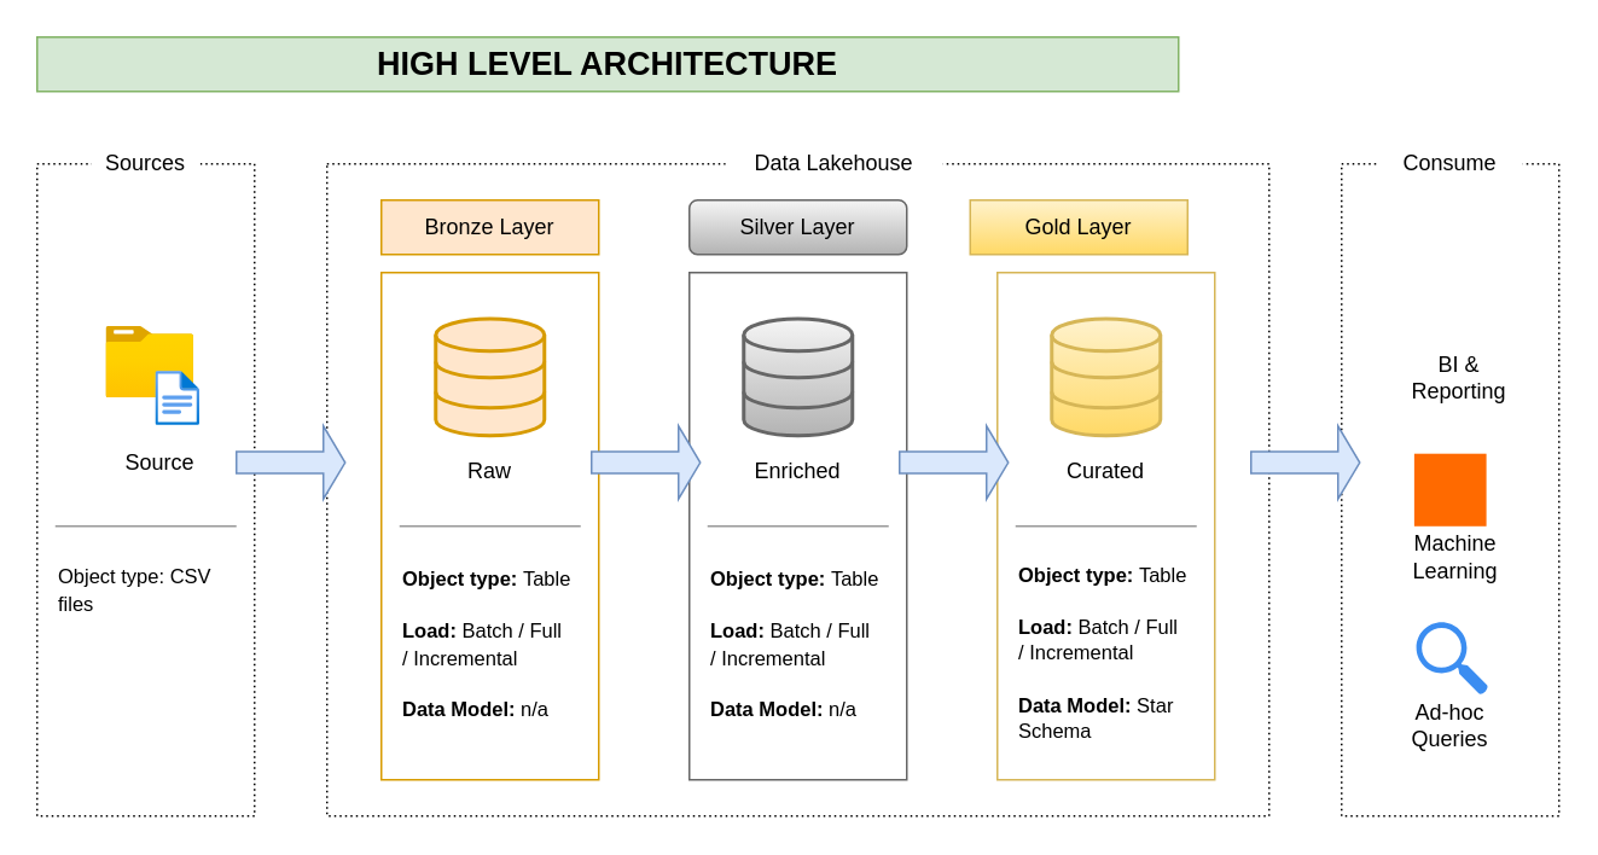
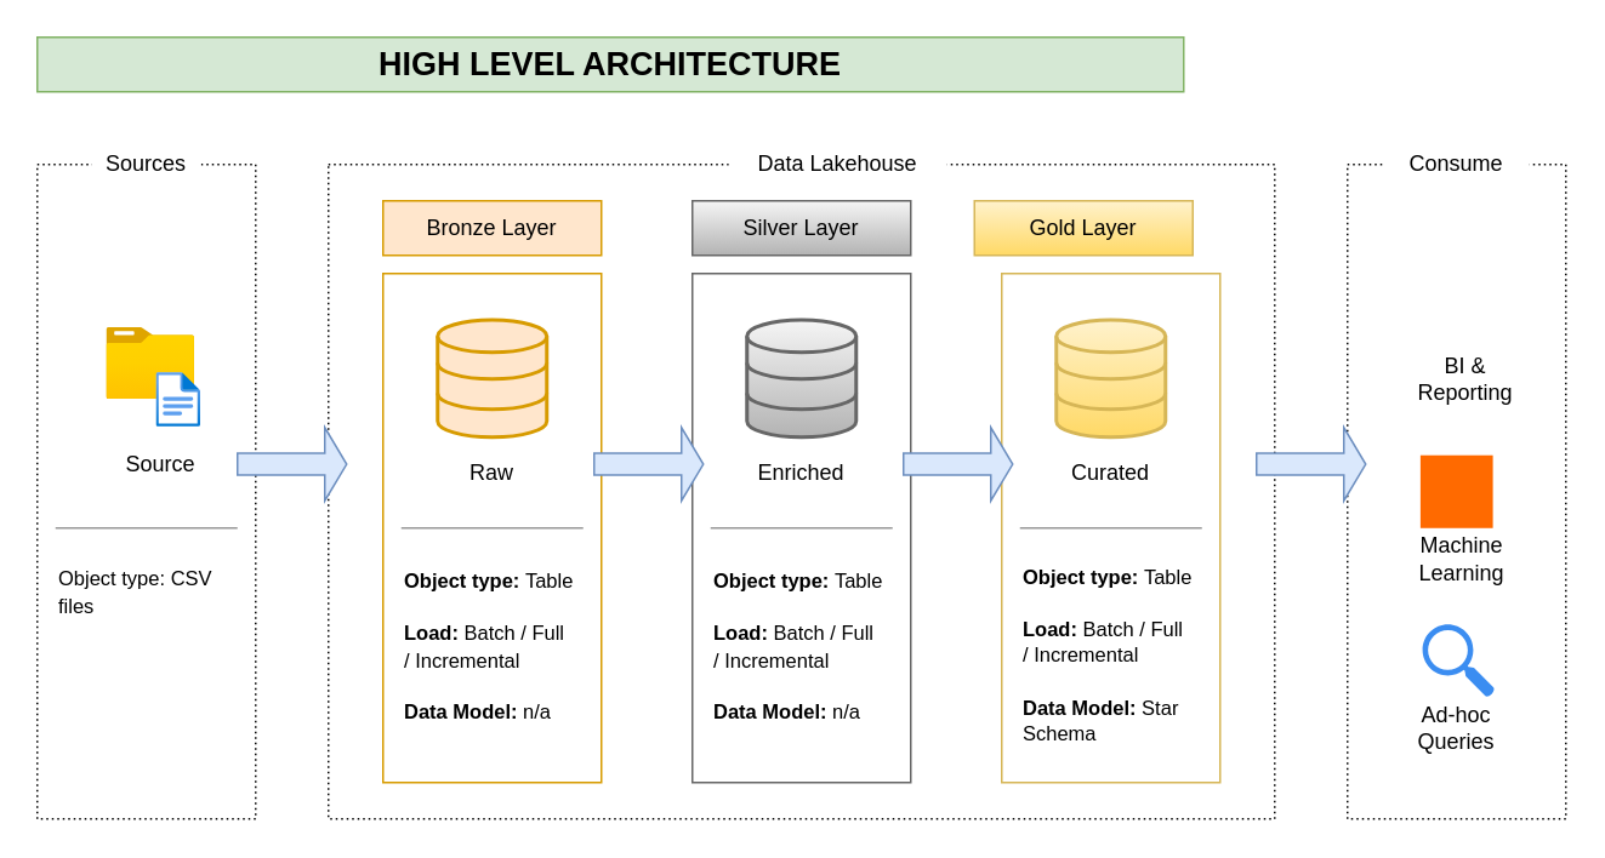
- <mxCell id="10" value="Silver Layer" style="whiteSpace=wrap;html=1;fillColor=#f5f5f5;strokeColor=#666666;gradientColor=#b3b3b3;rounded=1;" parent="1" vertex="1"><mxGeometry x="380" y="110" width="120" height="30" as="geometry" /></mxCell>
+ <mxCell id="10" value="Silver Layer" style="rounded=0;whiteSpace=wrap;html=1;fillColor=#f5f5f5;strokeColor=#666666;gradientColor=#b3b3b3;" parent="1" vertex="1"><mxGeometry x="380" y="110" width="120" height="30" as="geometry" /></mxCell>
